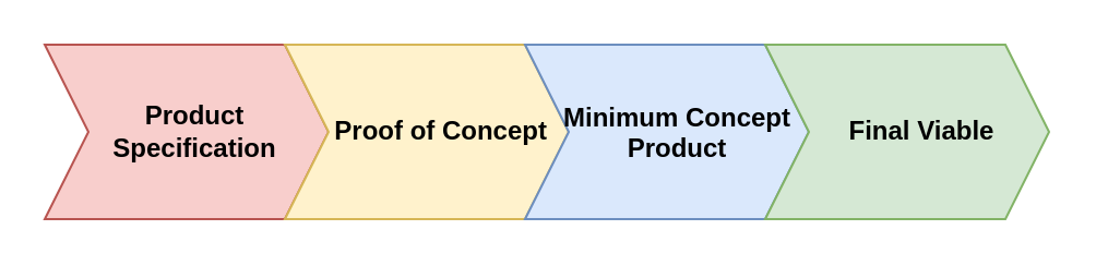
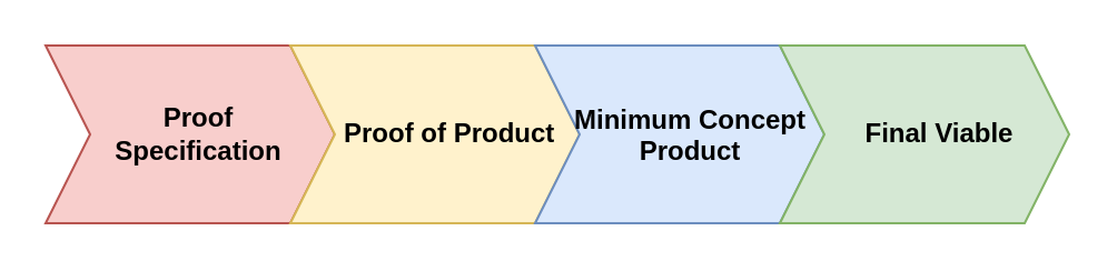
- <mxCell id="6" value="&lt;b&gt;Product Specification&lt;/b&gt;" style="text;html=1;strokeColor=none;fillColor=none;align=center;verticalAlign=middle;whiteSpace=wrap;rounded=0;" vertex="1" parent="1"><mxGeometry x="44" y="50" width="90" height="20" as="geometry" /></mxCell>
+ <mxCell id="6" value="&lt;b&gt;Proof Specification&lt;/b&gt;" style="text;html=1;strokeColor=none;fillColor=none;align=center;verticalAlign=middle;whiteSpace=wrap;rounded=0;" vertex="1" parent="1"><mxGeometry x="44" y="50" width="90" height="20" as="geometry" /></mxCell>
- <mxCell id="7" value="Proof of Concept&amp;nbsp;" style="text;html=1;strokeColor=none;fillColor=none;align=center;verticalAlign=middle;whiteSpace=wrap;rounded=0;fontStyle=1" vertex="1" parent="1"><mxGeometry x="149.67" y="50" width="106.67" height="20" as="geometry" /></mxCell>
+ <mxCell id="7" value="Proof of Product&amp;nbsp;" style="text;html=1;strokeColor=none;fillColor=none;align=center;verticalAlign=middle;whiteSpace=wrap;rounded=0;fontStyle=1" vertex="1" parent="1"><mxGeometry x="149.67" y="50" width="106.67" height="20" as="geometry" /></mxCell>
